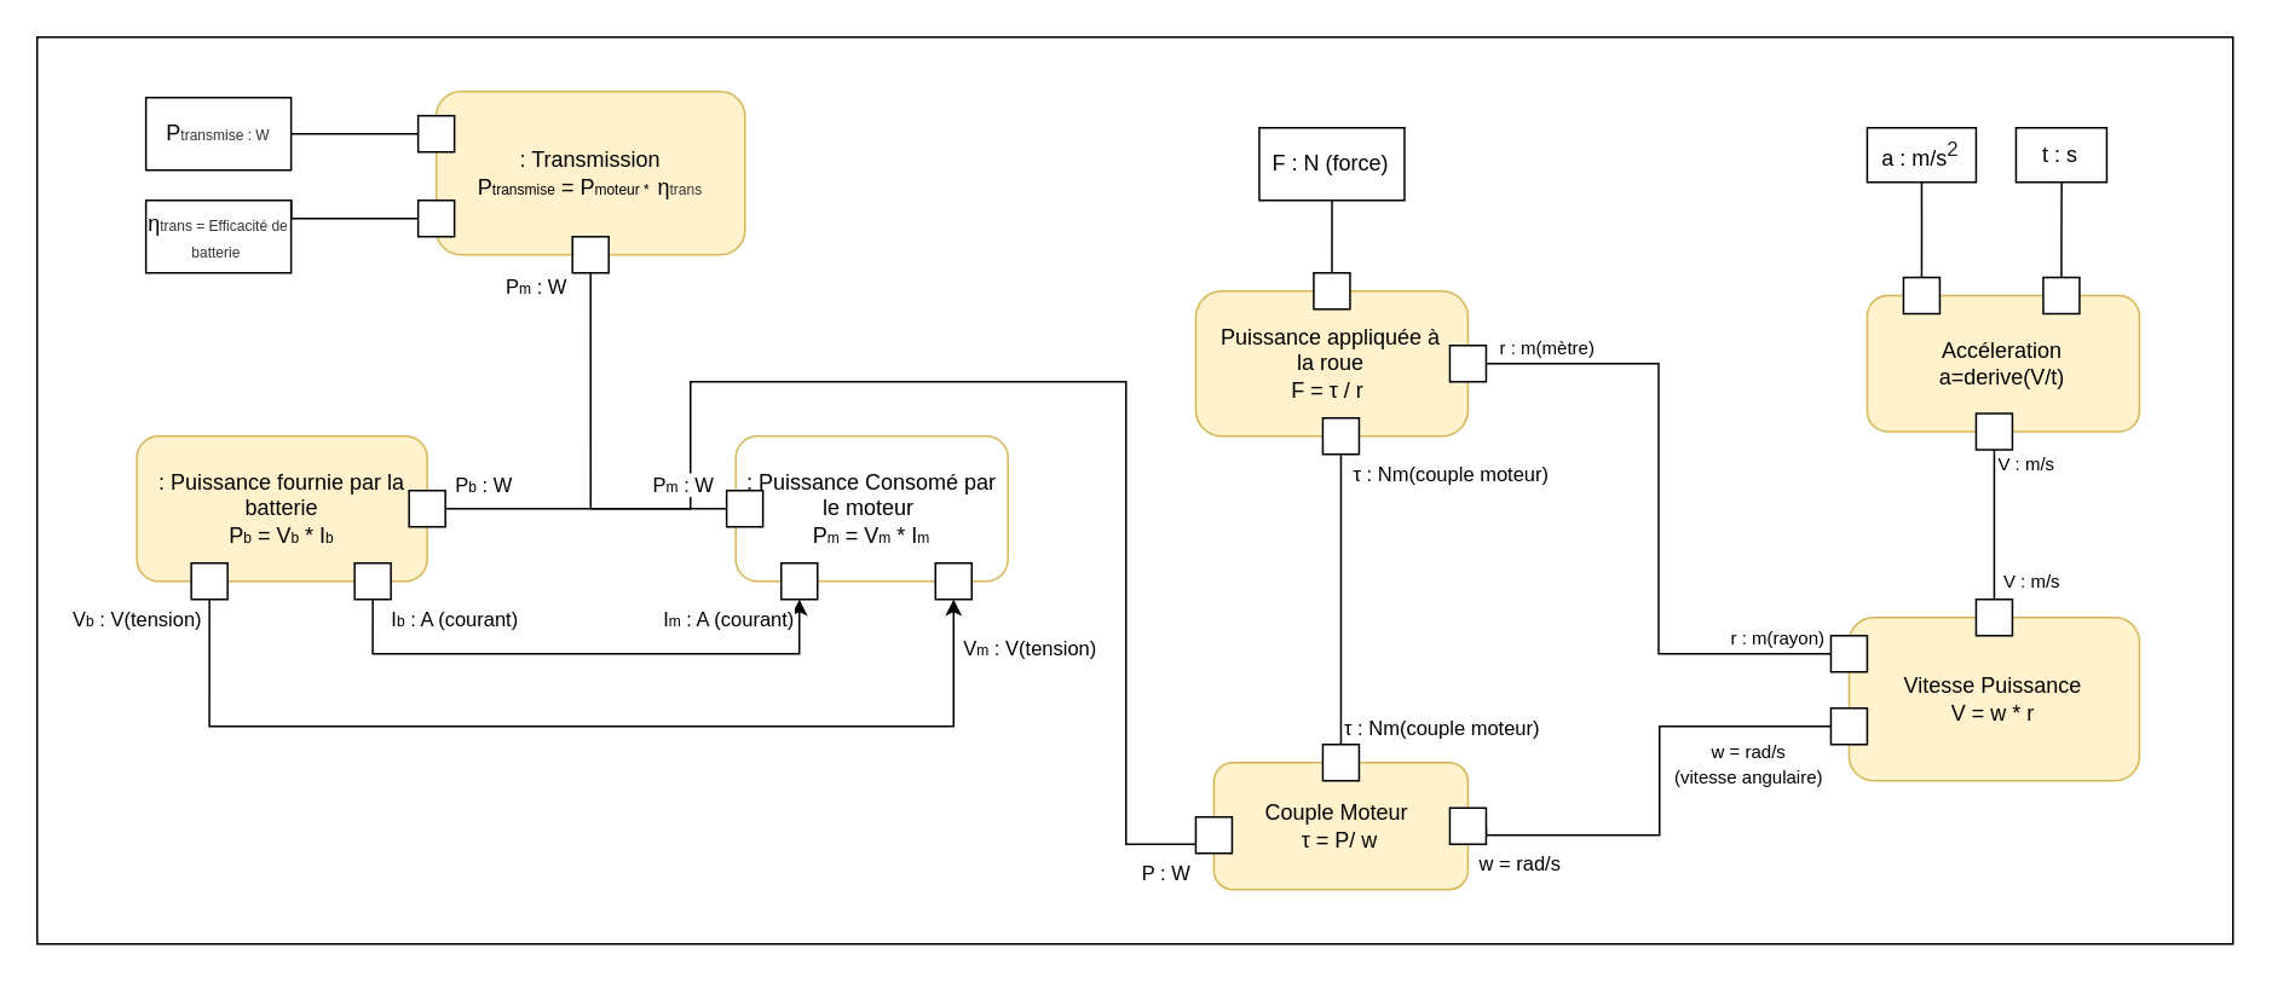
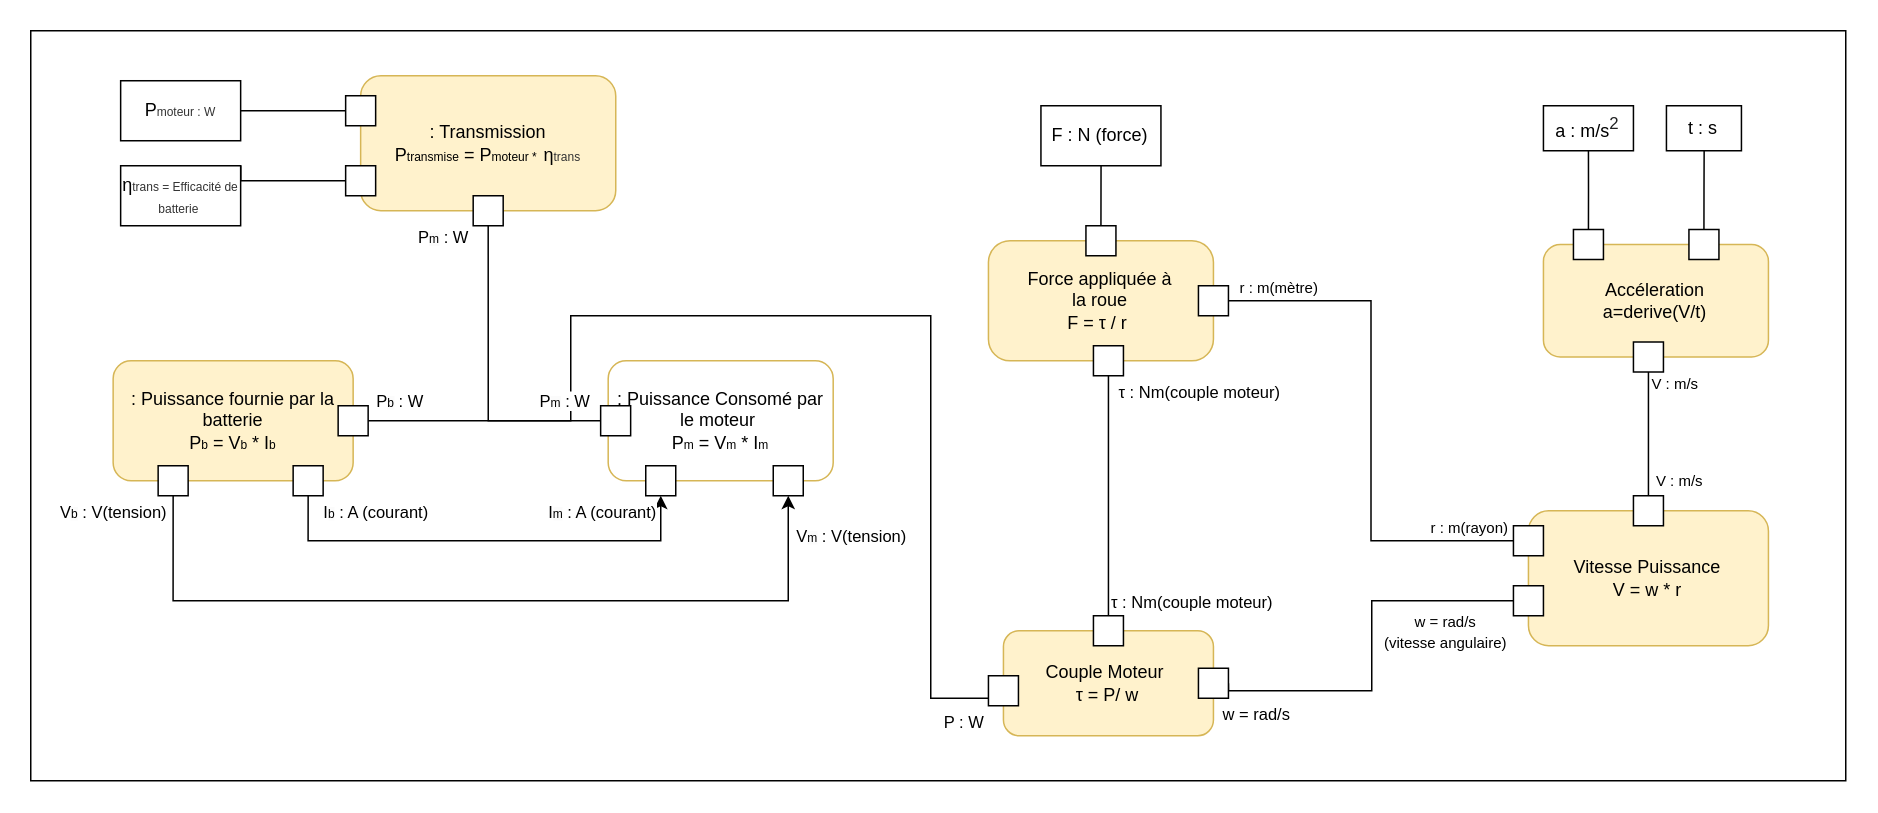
- <mxCell id="26" value="P&lt;span style=&quot;border-color: var(--border-color); color: rgb(51, 51, 51); font-size: 8px;&quot;&gt;transmise : W&lt;/span&gt;" style="rounded=0;whiteSpace=wrap;html=1;" parent="1" vertex="1"><mxGeometry x="79.93" y="53.33" width="80" height="40" as="geometry" /></mxCell>
+ <mxCell id="26" value="P&lt;span style=&quot;border-color: var(--border-color); color: rgb(51, 51, 51); font-size: 8px;&quot;&gt;moteur : W&lt;/span&gt;" style="rounded=0;whiteSpace=wrap;html=1;" parent="1" vertex="1"><mxGeometry x="79.93" y="53.33" width="80" height="40" as="geometry" /></mxCell>
- <mxCell id="30" value="Puissance appliquée&amp;nbsp;à &lt;br&gt;la roue&lt;br&gt;F = τ / r&amp;nbsp;" style="rounded=1;whiteSpace=wrap;html=1;arcSize=18;fillColor=#fff2cc;strokeColor=#d6b656;" parent="1" vertex="1"><mxGeometry x="658.46" y="160" width="150" height="80" as="geometry" /></mxCell>
+ <mxCell id="30" value="Force appliquée&amp;nbsp;à &lt;br&gt;la roue&lt;br&gt;F = τ / r&amp;nbsp;" style="rounded=1;whiteSpace=wrap;html=1;arcSize=18;fillColor=#fff2cc;strokeColor=#d6b656;" parent="1" vertex="1"><mxGeometry x="658.46" y="160" width="150" height="80" as="geometry" /></mxCell>
